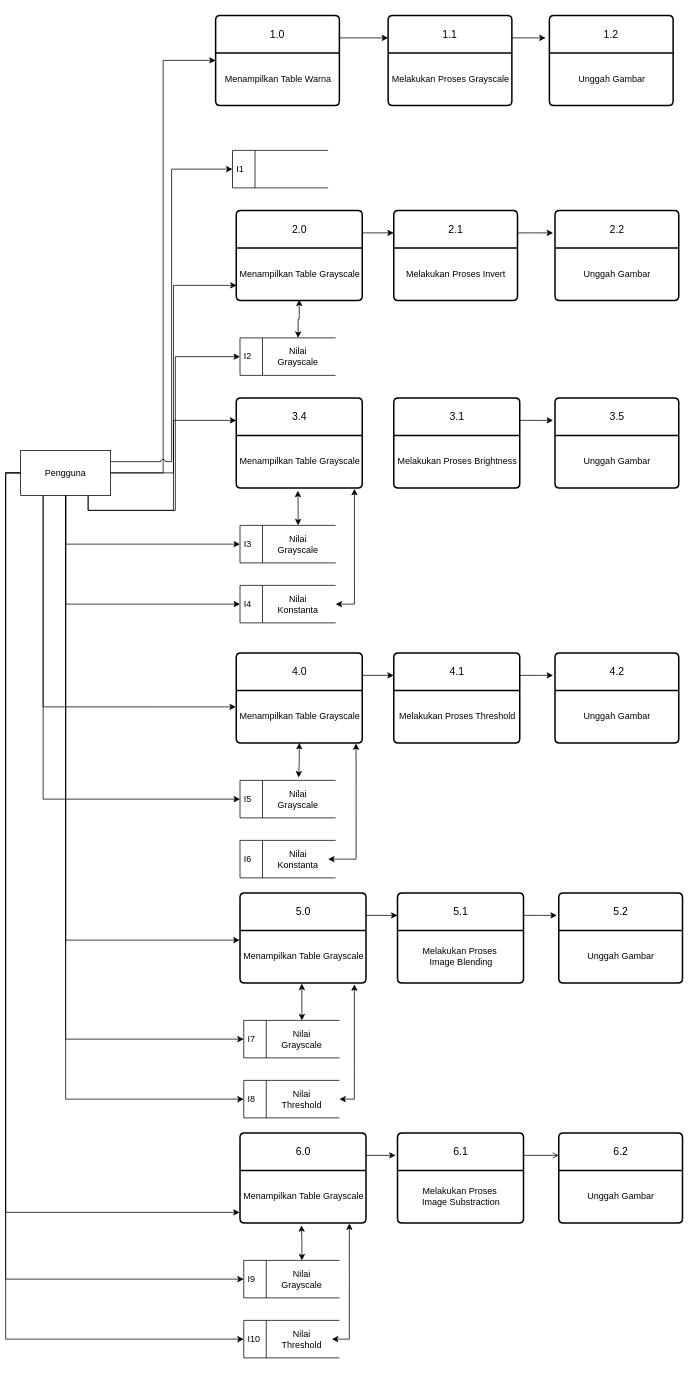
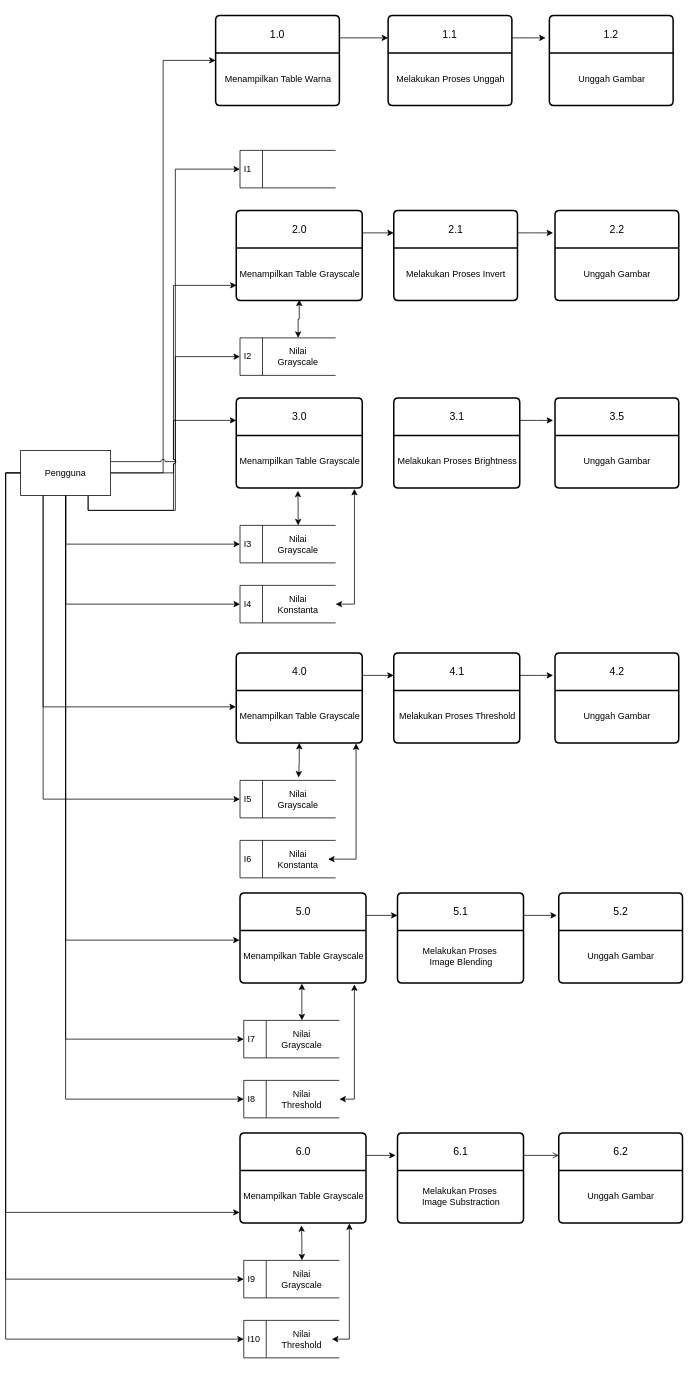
- <mxCell id="20" value="Melakukan Proses Grayscale" style="text;html=1;align=center;verticalAlign=middle;resizable=0;points=[];autosize=1;strokeColor=none;fillColor=none;" vertex="1" parent="19"><mxGeometry y="50" width="165" height="70" as="geometry" /></mxCell>
+ <mxCell id="20" value="Melakukan Proses Unggah" style="text;html=1;align=center;verticalAlign=middle;resizable=0;points=[];autosize=1;strokeColor=none;fillColor=none;" vertex="1" parent="19"><mxGeometry y="50" width="165" height="70" as="geometry" /></mxCell>
- <mxCell id="14" value="I1" style="html=1;dashed=0;whiteSpace=wrap;shape=mxgraph.dfd.dataStoreID;align=left;spacingLeft=3;points=[[0,0],[0.5,0],[1,0],[0,0.5],[1,0.5],[0,1],[0.5,1],[1,1]];" vertex="1" parent="1"><mxGeometry x="302.5" y="200" width="127.5" height="50" as="geometry" /></mxCell>
+ <mxCell id="14" value="I1" style="html=1;dashed=0;whiteSpace=wrap;shape=mxgraph.dfd.dataStoreID;align=left;spacingLeft=3;points=[[0,0],[0.5,0],[1,0],[0,0.5],[1,0.5],[0,1],[0.5,1],[1,1]];" vertex="1" parent="1"><mxGeometry x="312.5" y="200" width="127.5" height="50" as="geometry" /></mxCell>
- <mxCell id="35" value="3.4" style="swimlane;childLayout=stackLayout;horizontal=1;startSize=50;horizontalStack=0;rounded=1;fontSize=14;fontStyle=0;strokeWidth=2;resizeParent=0;resizeLast=1;shadow=0;dashed=0;align=center;arcSize=4;whiteSpace=wrap;html=1;" vertex="1" parent="1"><mxGeometry x="307.5" y="530" width="168" height="120" as="geometry" /></mxCell>
+ <mxCell id="35" value="3.0" style="swimlane;childLayout=stackLayout;horizontal=1;startSize=50;horizontalStack=0;rounded=1;fontSize=14;fontStyle=0;strokeWidth=2;resizeParent=0;resizeLast=1;shadow=0;dashed=0;align=center;arcSize=4;whiteSpace=wrap;html=1;" vertex="1" parent="1"><mxGeometry x="307.5" y="530" width="168" height="120" as="geometry" /></mxCell>
